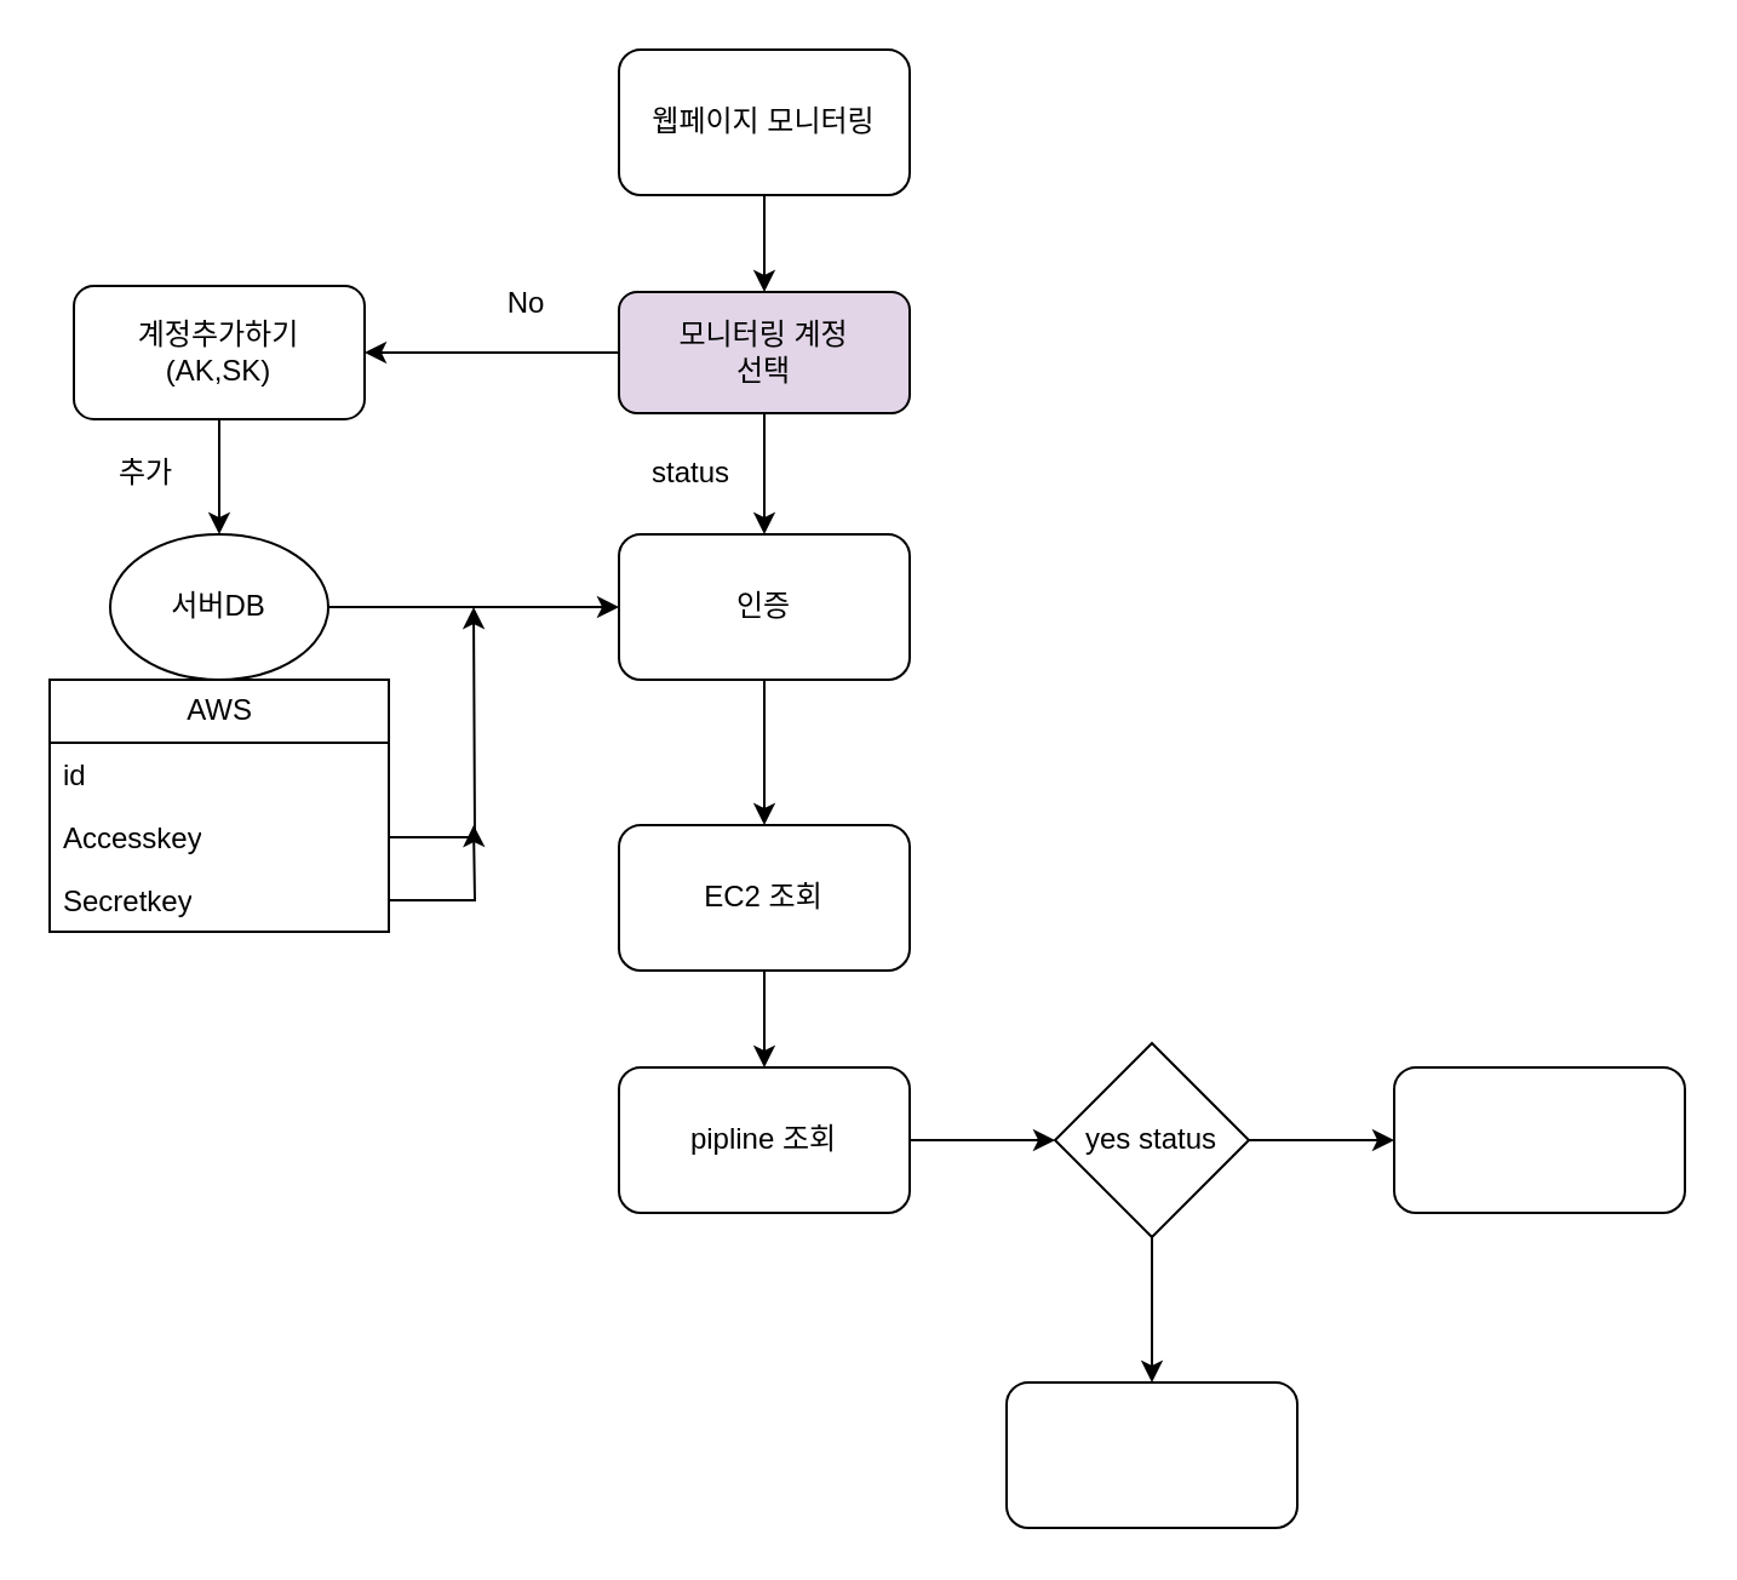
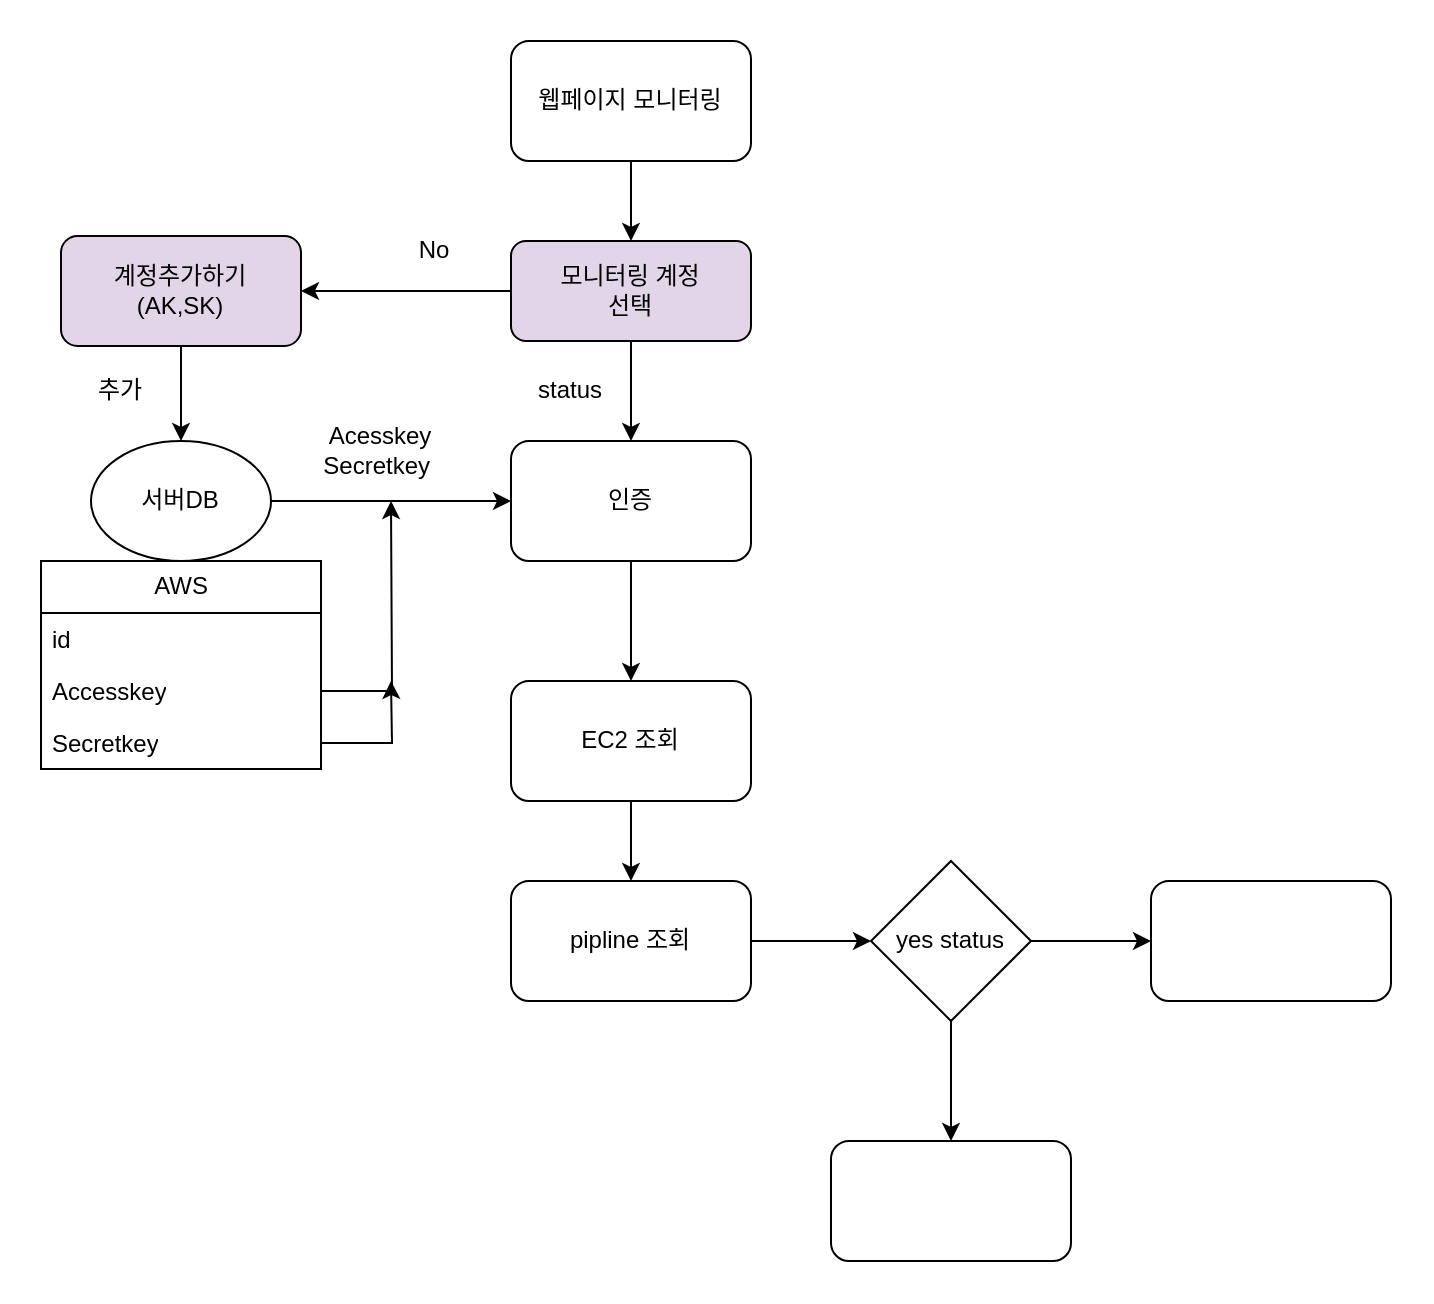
- <mxCell id="23" value="계정추가하기&lt;div&gt;(AK,SK)&lt;/div&gt;" style="rounded=1;whiteSpace=wrap;html=1;" vertex="1" parent="1"><mxGeometry x="30" y="117.5" width="120" height="55" as="geometry" /></mxCell>
+ <mxCell id="23" value="계정추가하기&lt;div&gt;(AK,SK)&lt;/div&gt;" style="rounded=1;whiteSpace=wrap;html=1;fillColor=#e1d5e7;" vertex="1" parent="1"><mxGeometry x="30" y="117.5" width="120" height="55" as="geometry" /></mxCell>
+ <mxCell id="8" value="Acesskey&lt;br&gt;Secretkey&amp;nbsp;" style="text;html=1;align=center;verticalAlign=middle;whiteSpace=wrap;rounded=0;" parent="1" vertex="1"><mxGeometry x="160" y="210" width="60" height="30" as="geometry" /></mxCell>
